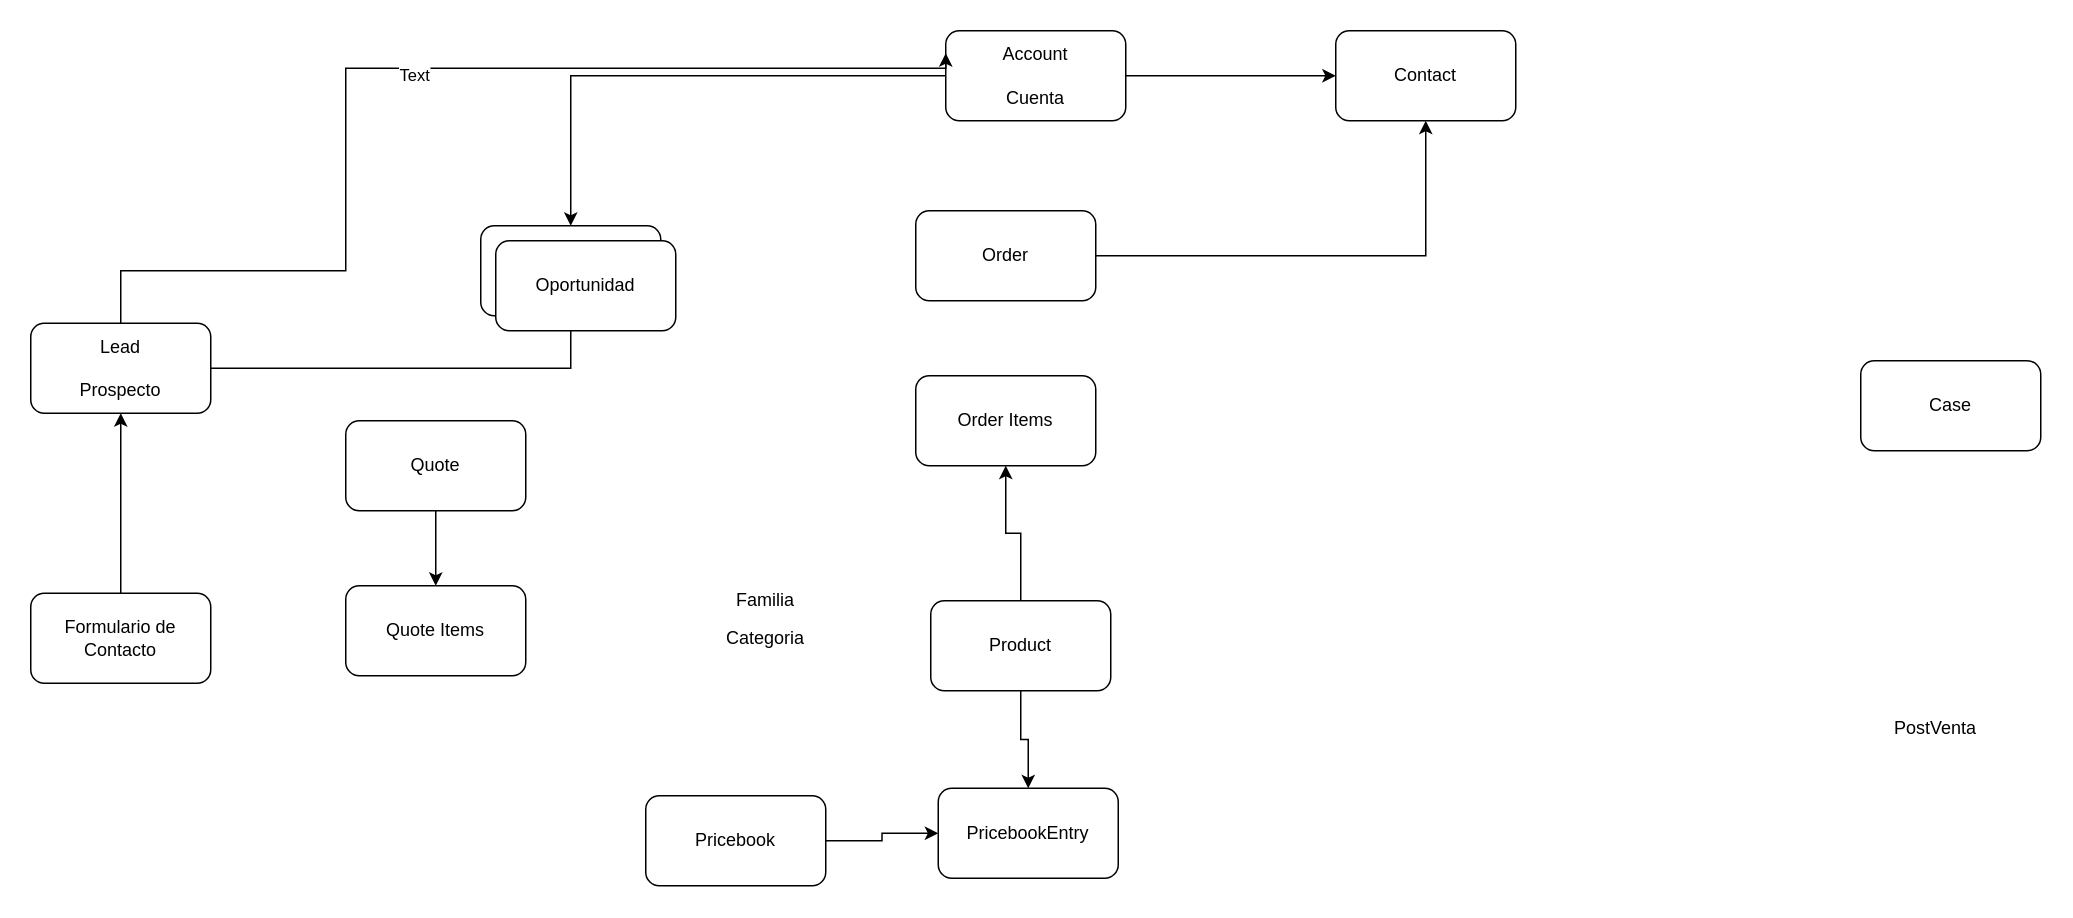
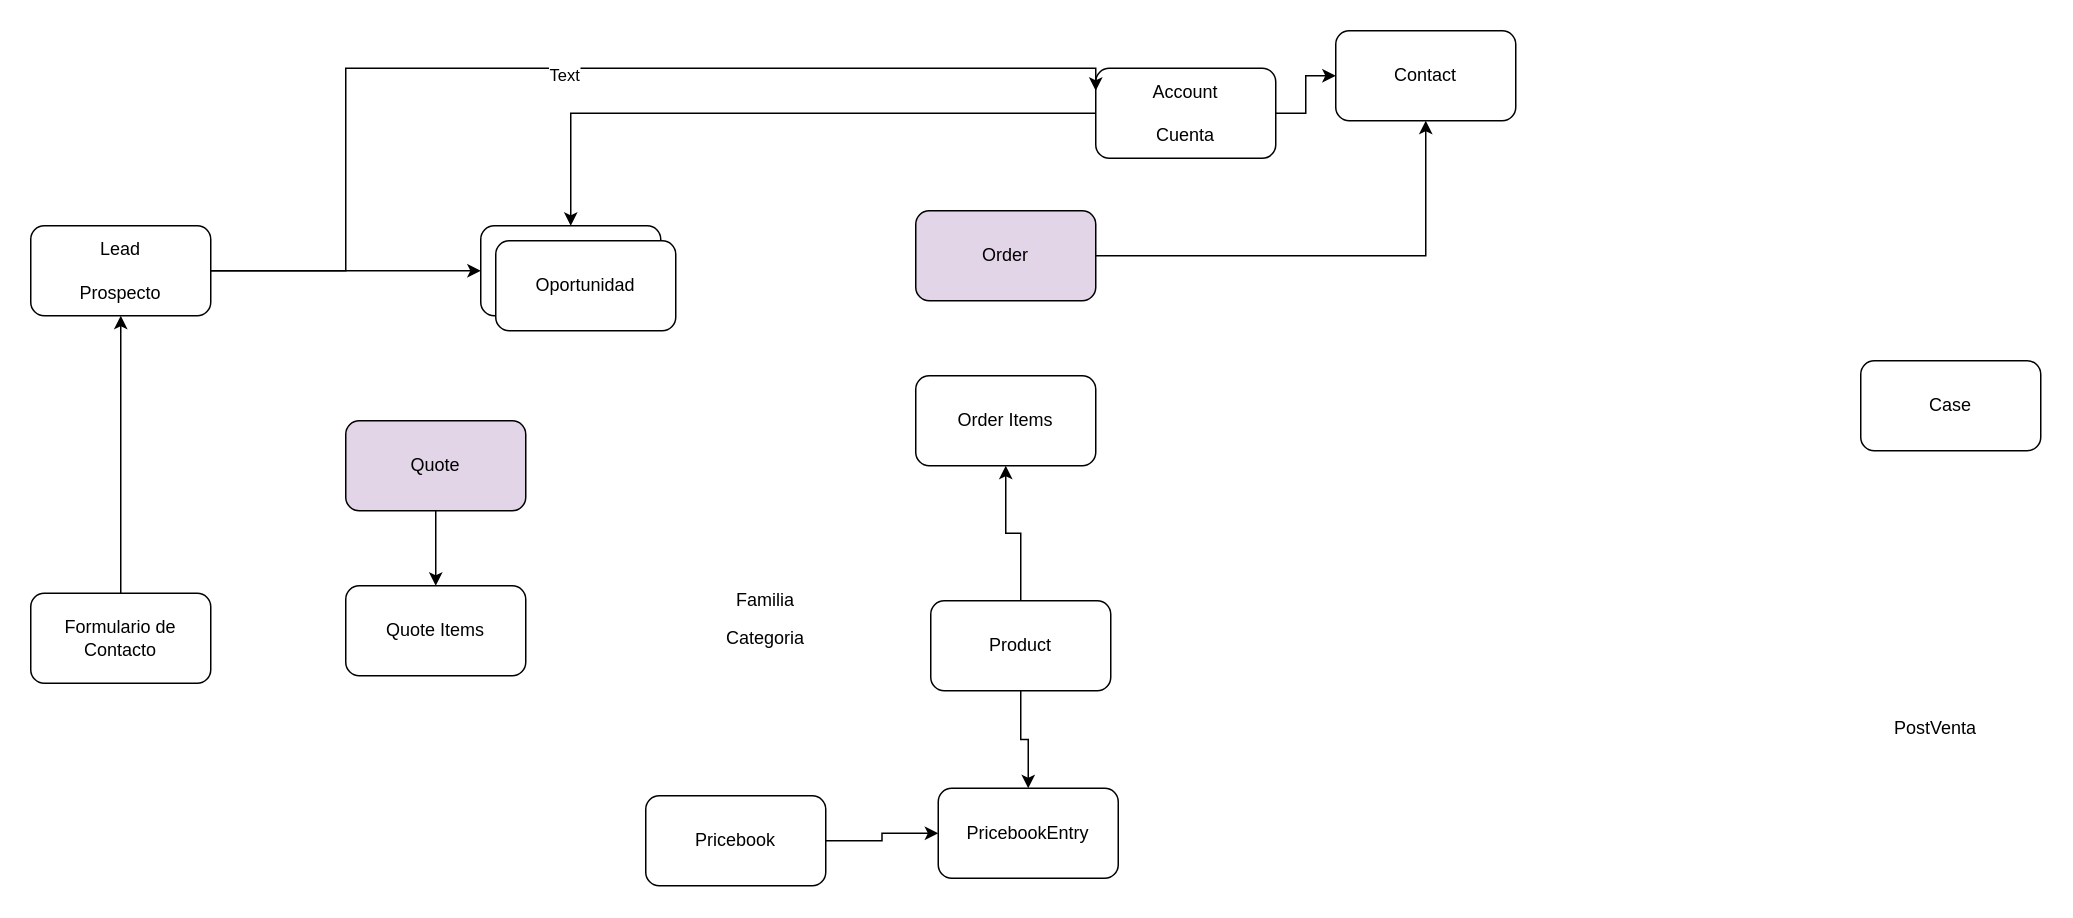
- <mxCell id="4" value="Account&lt;br&gt;&lt;br&gt;Cuenta" style="rounded=1;whiteSpace=wrap;html=1;" vertex="1" parent="1"><mxGeometry x="630" y="20" width="120" height="60" as="geometry" /></mxCell>
+ <mxCell id="4" value="Account&lt;br&gt;&lt;br&gt;Cuenta" style="rounded=1;whiteSpace=wrap;html=1;" vertex="1" parent="1"><mxGeometry x="730" y="45" width="120" height="60" as="geometry" /></mxCell>
- <mxCell id="18" value="Order" style="rounded=1;whiteSpace=wrap;html=1;" vertex="1" parent="1"><mxGeometry x="610" y="140" width="120" height="60" as="geometry" /></mxCell>
+ <mxCell id="18" value="Order" style="rounded=1;whiteSpace=wrap;html=1;fillColor=#e1d5e7;" vertex="1" parent="1"><mxGeometry x="610" y="140" width="120" height="60" as="geometry" /></mxCell>
- <mxCell id="13" value="Lead&lt;br&gt;&lt;br&gt;Prospecto" style="rounded=1;whiteSpace=wrap;html=1;" vertex="1" parent="1"><mxGeometry x="20" y="215" width="120" height="60" as="geometry" /></mxCell>
+ <mxCell id="13" value="Lead&lt;br&gt;&lt;br&gt;Prospecto" style="rounded=1;whiteSpace=wrap;html=1;" vertex="1" parent="1"><mxGeometry x="20" y="150" width="120" height="60" as="geometry" /></mxCell>
- <mxCell id="29" value="Quote" style="rounded=1;whiteSpace=wrap;html=1;" vertex="1" parent="1"><mxGeometry x="230" y="280" width="120" height="60" as="geometry" /></mxCell>
+ <mxCell id="29" value="Quote" style="rounded=1;whiteSpace=wrap;html=1;fillColor=#e1d5e7;" vertex="1" parent="1"><mxGeometry x="230" y="280" width="120" height="60" as="geometry" /></mxCell>
